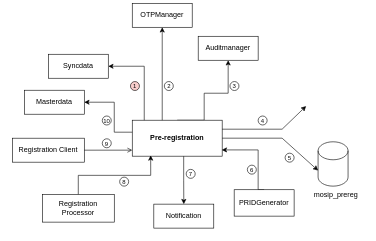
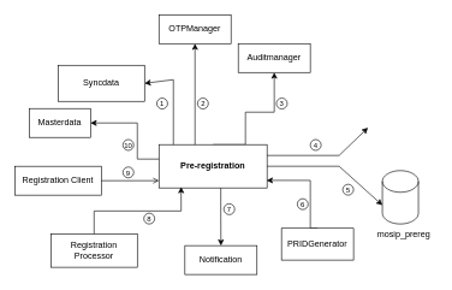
- <mxCell id="5" value="OTPManager" style="rounded=0;whiteSpace=wrap;html=1;" parent="1" vertex="1"><mxGeometry x="220" y="5" width="100" height="40" as="geometry" /></mxCell>
+ <mxCell id="5" value="OTPManager" style="rounded=0;whiteSpace=wrap;html=1;" parent="1" vertex="1"><mxGeometry x="220" y="20" width="100" height="40" as="geometry" /></mxCell>
- <mxCell id="6" value="Syncdata" style="rounded=0;whiteSpace=wrap;html=1;" parent="1" vertex="1"><mxGeometry x="80" y="90" width="100" height="40" as="geometry" /></mxCell>
+ <mxCell id="6" value="Syncdata" style="rounded=0;whiteSpace=wrap;html=1;" parent="1" vertex="1"><mxGeometry x="80" y="90" width="120" height="50" as="geometry" /></mxCell>
- <mxCell id="22" value="1" style="ellipse;whiteSpace=wrap;html=1;aspect=fixed;fontSize=10;fillColor=#f8cecc;" parent="1" vertex="1"><mxGeometry x="217" y="135.5" width="15" height="15" as="geometry" /></mxCell>
+ <mxCell id="22" value="1" style="ellipse;whiteSpace=wrap;html=1;aspect=fixed;fontSize=10;" parent="1" vertex="1"><mxGeometry x="217" y="135.5" width="15" height="15" as="geometry" /></mxCell>
- <mxCell id="8" value="Masterdata" style="rounded=0;whiteSpace=wrap;html=1;" parent="1" vertex="1"><mxGeometry x="40" y="150" width="100" height="40" as="geometry" /></mxCell>
+ <mxCell id="8" value="Masterdata" style="rounded=0;whiteSpace=wrap;html=1;" parent="1" vertex="1"><mxGeometry x="40" y="150" width="85" height="40" as="geometry" /></mxCell>
